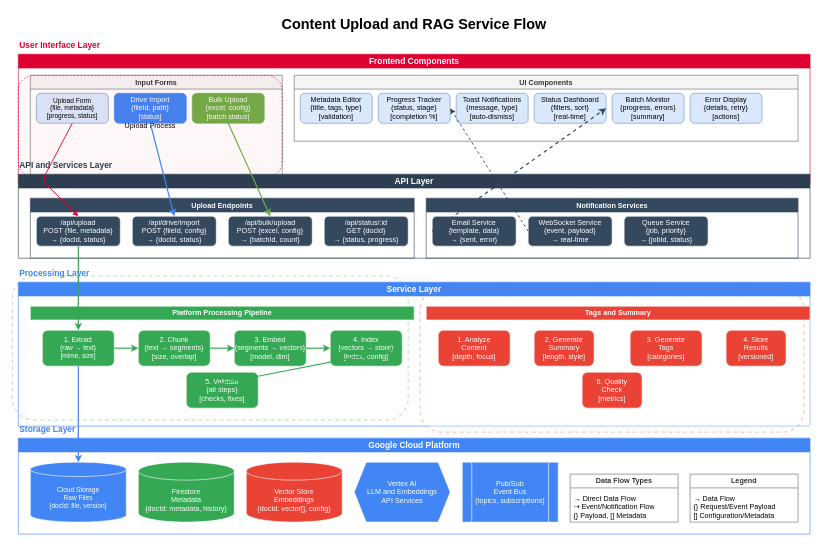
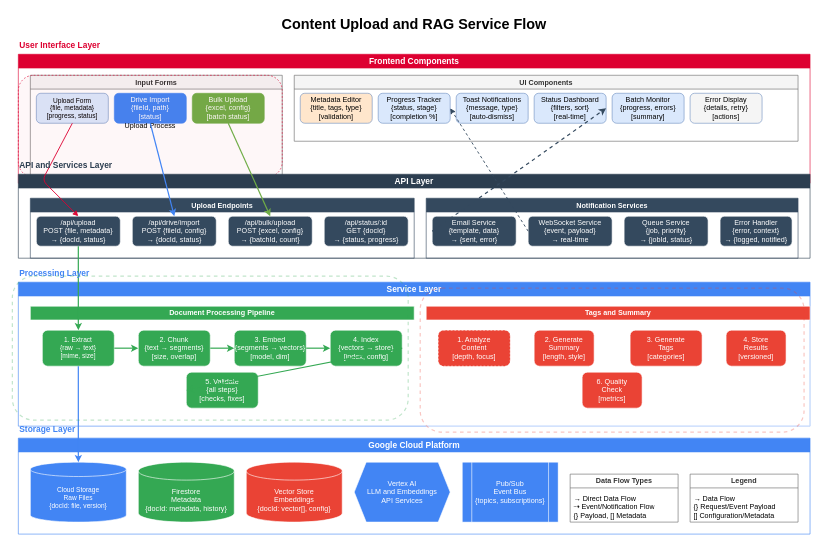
- <mxCell id="10" value="Metadata Editor&#10;{title, tags, type}&#10;[validation]" style="rounded=1;whiteSpace=wrap;html=1;fillColor=#dae8fc;strokeColor=#6c8ebf;" parent="9" vertex="1"><mxGeometry x="10" y="30" width="120" height="50" as="geometry" /></mxCell>
+ <mxCell id="10" value="Metadata Editor&#10;{title, tags, type}&#10;[validation]" style="rounded=1;whiteSpace=wrap;html=1;fillColor=#ffe6cc;strokeColor=#6c8ebf;" parent="9" vertex="1"><mxGeometry x="10" y="30" width="120" height="50" as="geometry" /></mxCell>
- <mxCell id="15" value="Error Display&#10;{details, retry}&#10;[actions]" style="rounded=1;whiteSpace=wrap;html=1;fillColor=#dae8fc;strokeColor=#6c8ebf;" parent="9" vertex="1"><mxGeometry x="660" y="30" width="120" height="50" as="geometry" /></mxCell>
+ <mxCell id="15" value="Error Display&#10;{details, retry}&#10;[actions]" style="rounded=1;whiteSpace=wrap;html=1;fillColor=#f5f5f5;strokeColor=#6c8ebf;" parent="9" vertex="1"><mxGeometry x="660" y="30" width="120" height="50" as="geometry" /></mxCell>
+ <mxCell id="26" value="Error Handler&#10;{error, context}&#10;→ {logged, notified}" style="rounded=1;whiteSpace=wrap;html=1;fillColor=#34495e;strokeColor=#ffffff;fontColor=white;" parent="22" vertex="1"><mxGeometry x="490" y="30" width="120" height="50" as="geometry" /></mxCell>
- <mxCell id="28" value="Platform Processing Pipeline" style="swimlane;whiteSpace=wrap;html=1;fillColor=#34a853;strokeColor=#ffffff;fontColor=white;rounded=0;fontSize=12;" parent="27" vertex="1"><mxGeometry x="20" y="40" width="640" height="180" as="geometry" /></mxCell>
+ <mxCell id="28" value="Document Processing Pipeline" style="swimlane;whiteSpace=wrap;html=1;fillColor=#34a853;strokeColor=#ffffff;fontColor=white;rounded=0;fontSize=12;" parent="27" vertex="1"><mxGeometry x="20" y="40" width="640" height="180" as="geometry" /></mxCell>
- <mxCell id="35" value="1. Analyze&#10;Content&#10;[depth, focus]" style="rounded=1;whiteSpace=wrap;html=1;fillColor=#ea4335;strokeColor=#ffffff;fontColor=white;" parent="34" vertex="1"><mxGeometry x="20" y="40" width="120" height="60" as="geometry" /></mxCell>
+ <mxCell id="35" value="1. Analyze&#10;Content&#10;[depth, focus]" style="rounded=1;whiteSpace=wrap;html=1;fillColor=#ea4335;strokeColor=#ffffff;fontColor=white;dashed=1;" parent="34" vertex="1"><mxGeometry x="20" y="40" width="120" height="60" as="geometry" /></mxCell>
